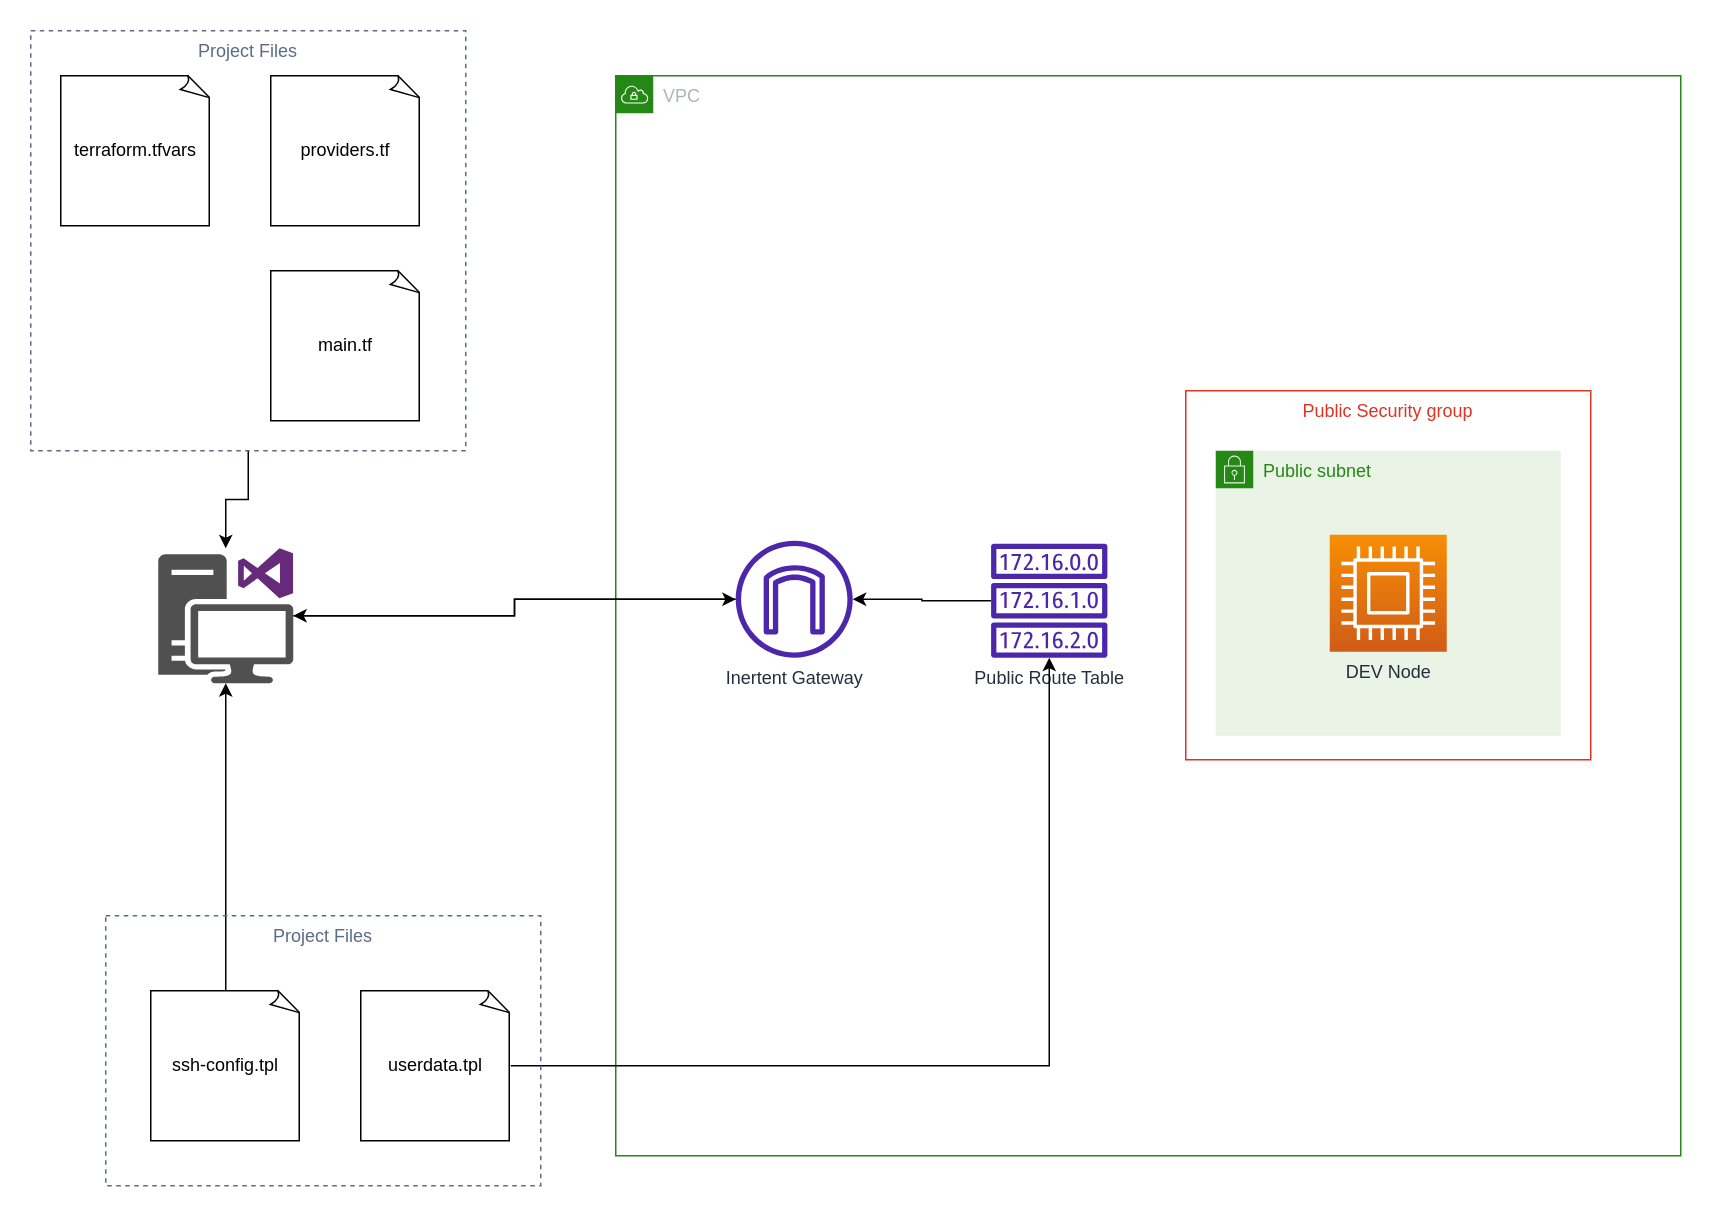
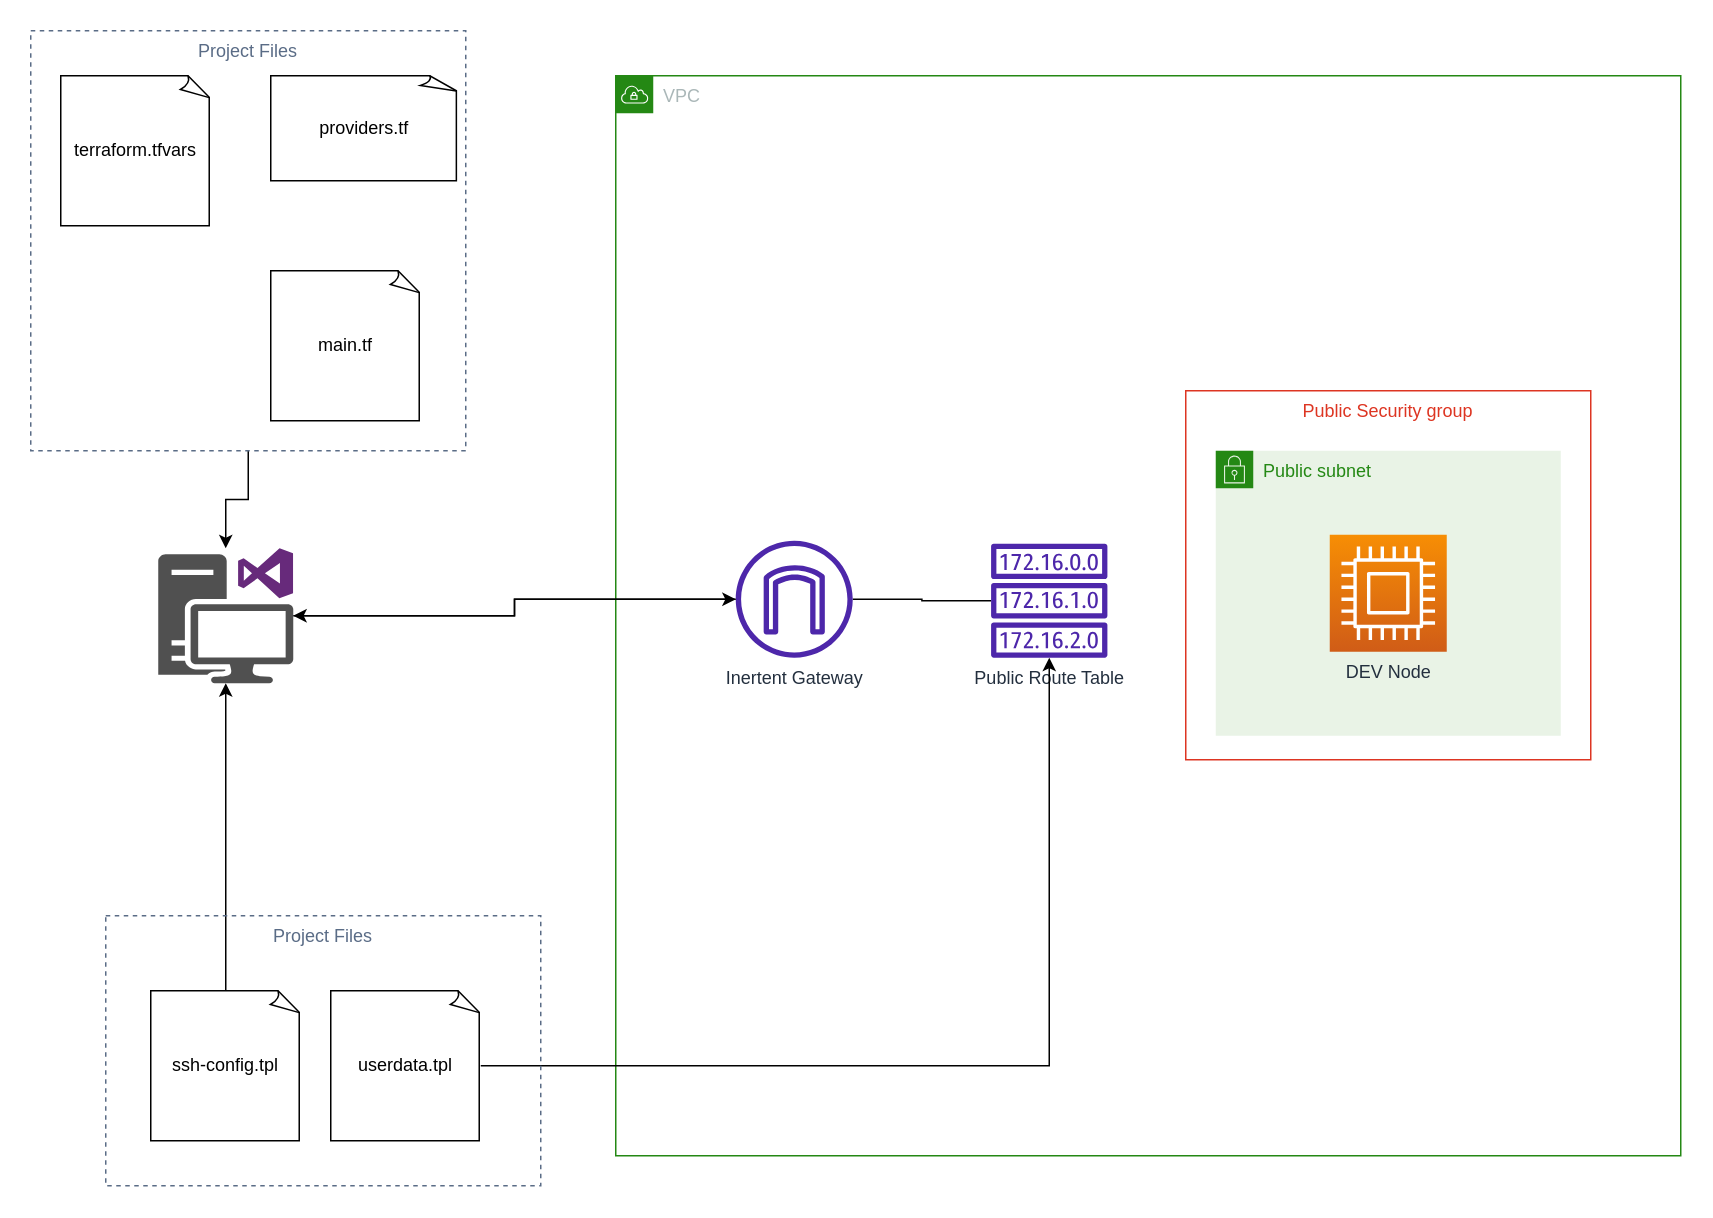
- <mxCell id="10" value="providers.tf" style="whiteSpace=wrap;html=1;shape=mxgraph.basic.document" parent="1" vertex="1"><mxGeometry x="180" y="50" width="100" height="100" as="geometry" /></mxCell>
+ <mxCell id="10" value="providers.tf" style="whiteSpace=wrap;html=1;shape=mxgraph.basic.document" parent="1" vertex="1"><mxGeometry x="180" y="50" width="125" height="70" as="geometry" /></mxCell>
- <mxCell id="3" style="edgeStyle=orthogonalEdgeStyle;rounded=0;orthogonalLoop=1;jettySize=auto;html=1;" parent="2" source="4" target="8" edge="1"><mxGeometry relative="1" as="geometry" /></mxCell>
+ <mxCell id="3" style="edgeStyle=orthogonalEdgeStyle;rounded=0;orthogonalLoop=1;jettySize=auto;html=1;endArrow=none;" parent="2" source="4" target="8" edge="1"><mxGeometry relative="1" as="geometry" /></mxCell>
- <mxCell id="13" value="userdata.tpl" style="whiteSpace=wrap;html=1;shape=mxgraph.basic.document" parent="1" vertex="1"><mxGeometry x="240" y="660" width="100" height="100" as="geometry" /></mxCell>
+ <mxCell id="13" value="userdata.tpl" style="whiteSpace=wrap;html=1;shape=mxgraph.basic.document" parent="1" vertex="1"><mxGeometry x="220" y="660" width="100" height="100" as="geometry" /></mxCell>
